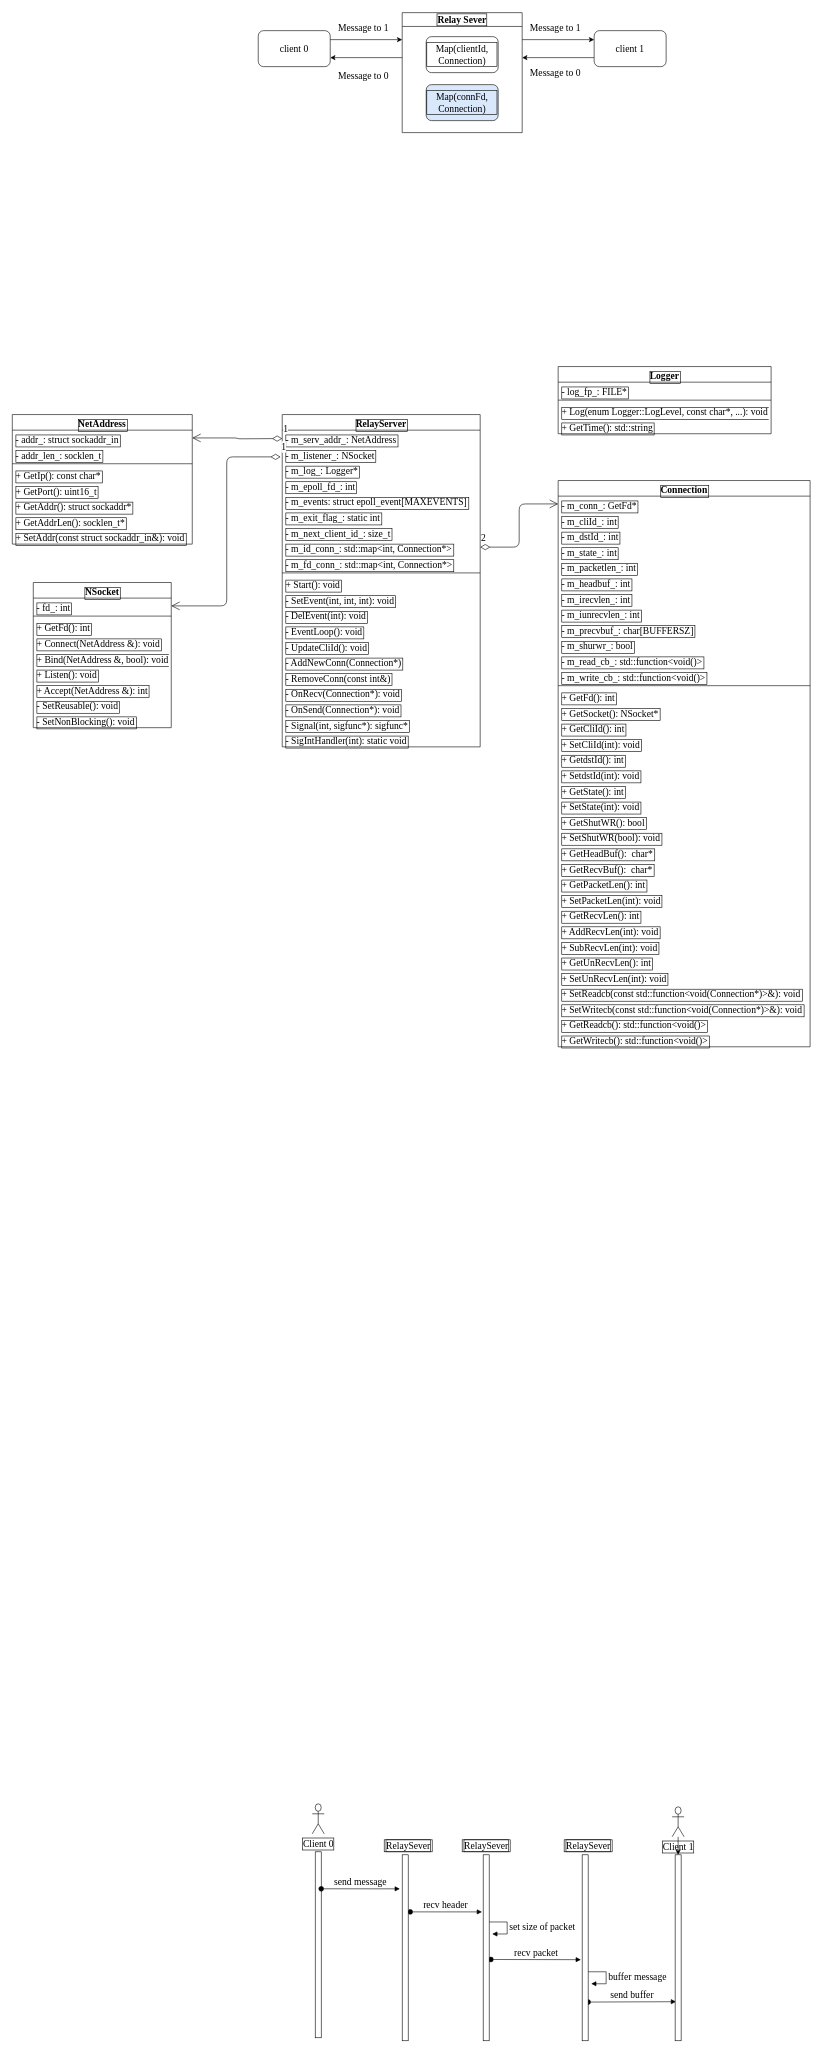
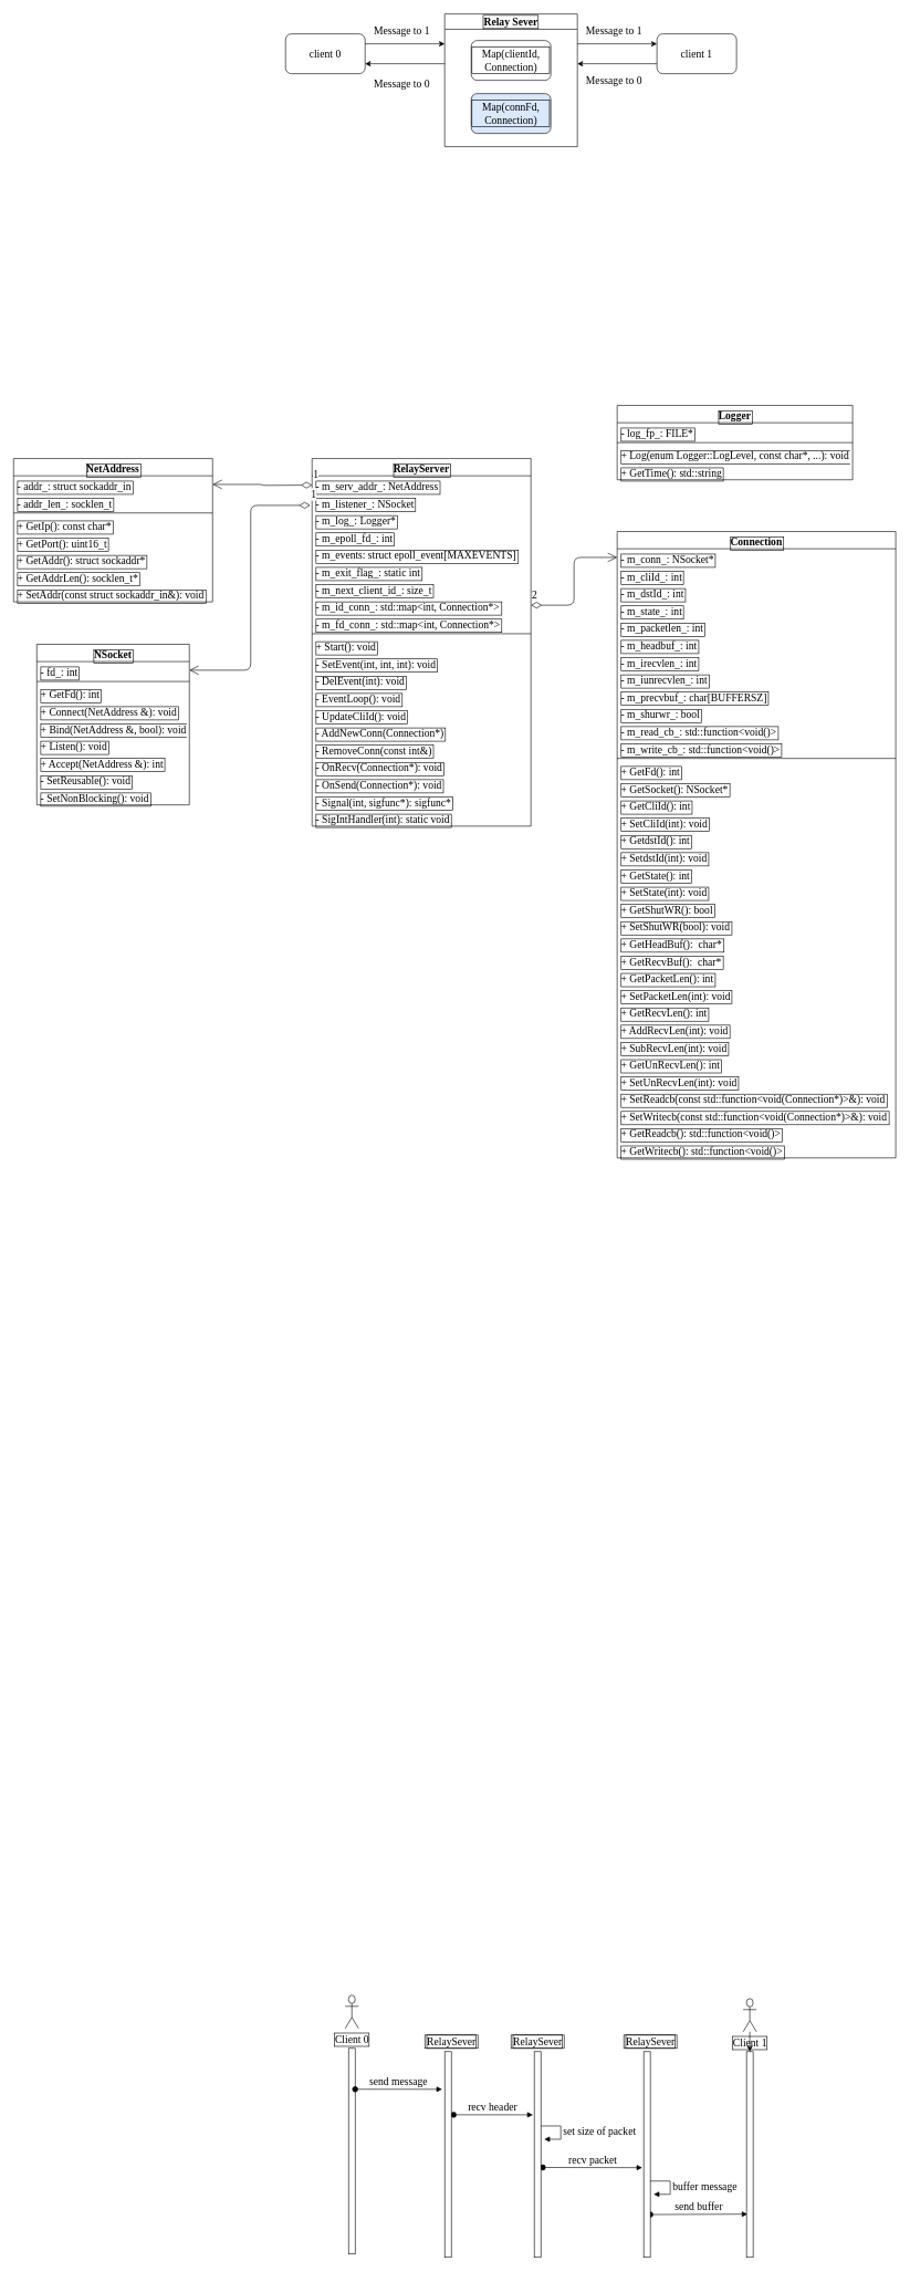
- <mxCell id="79" value="- m_conn_: GetFd*" style="text;strokeColor=none;fillColor=none;align=left;verticalAlign=top;spacingLeft=4;spacingRight=4;overflow=hidden;rotatable=0;points=[[0,0.5],[1,0.5]];portConstraint=eastwest;labelBorderColor=default;fontFamily=Times New Roman;fontSize=16;" vertex="1" parent="78"><mxGeometry y="26" width="420" height="26" as="geometry" /></mxCell>
+ <mxCell id="79" value="- m_conn_: NSocket*" style="text;strokeColor=none;fillColor=none;align=left;verticalAlign=top;spacingLeft=4;spacingRight=4;overflow=hidden;rotatable=0;points=[[0,0.5],[1,0.5]];portConstraint=eastwest;labelBorderColor=default;fontFamily=Times New Roman;fontSize=16;" vertex="1" parent="78"><mxGeometry y="26" width="420" height="26" as="geometry" /></mxCell>
